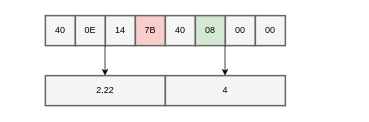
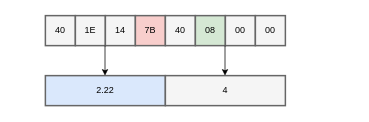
- <mxCell id="3" value="0E" style="rounded=0;whiteSpace=wrap;html=1;fillColor=#f5f5f5;strokeColor=#666666;fontColor=#000000;strokeWidth=2;" parent="1" vertex="1"><mxGeometry x="100" y="20" width="40" height="40" as="geometry" /></mxCell>
+ <mxCell id="3" value="1E" style="rounded=0;whiteSpace=wrap;html=1;fillColor=#f5f5f5;strokeColor=#666666;fontColor=#000000;strokeWidth=2;" parent="1" vertex="1"><mxGeometry x="100" y="20" width="40" height="40" as="geometry" /></mxCell>
- <mxCell id="11" value="2.22" style="rounded=0;whiteSpace=wrap;html=1;strokeWidth=2;fillColor=#f5f5f5;strokeColor=#666666;fontColor=#000000;" parent="1" vertex="1"><mxGeometry x="60" y="100" width="160" height="40" as="geometry" /></mxCell>
+ <mxCell id="11" value="2.22" style="rounded=0;whiteSpace=wrap;html=1;strokeWidth=2;fillColor=#dae8fc;strokeColor=#666666;fontColor=#000000;" parent="1" vertex="1"><mxGeometry x="60" y="100" width="160" height="40" as="geometry" /></mxCell>
